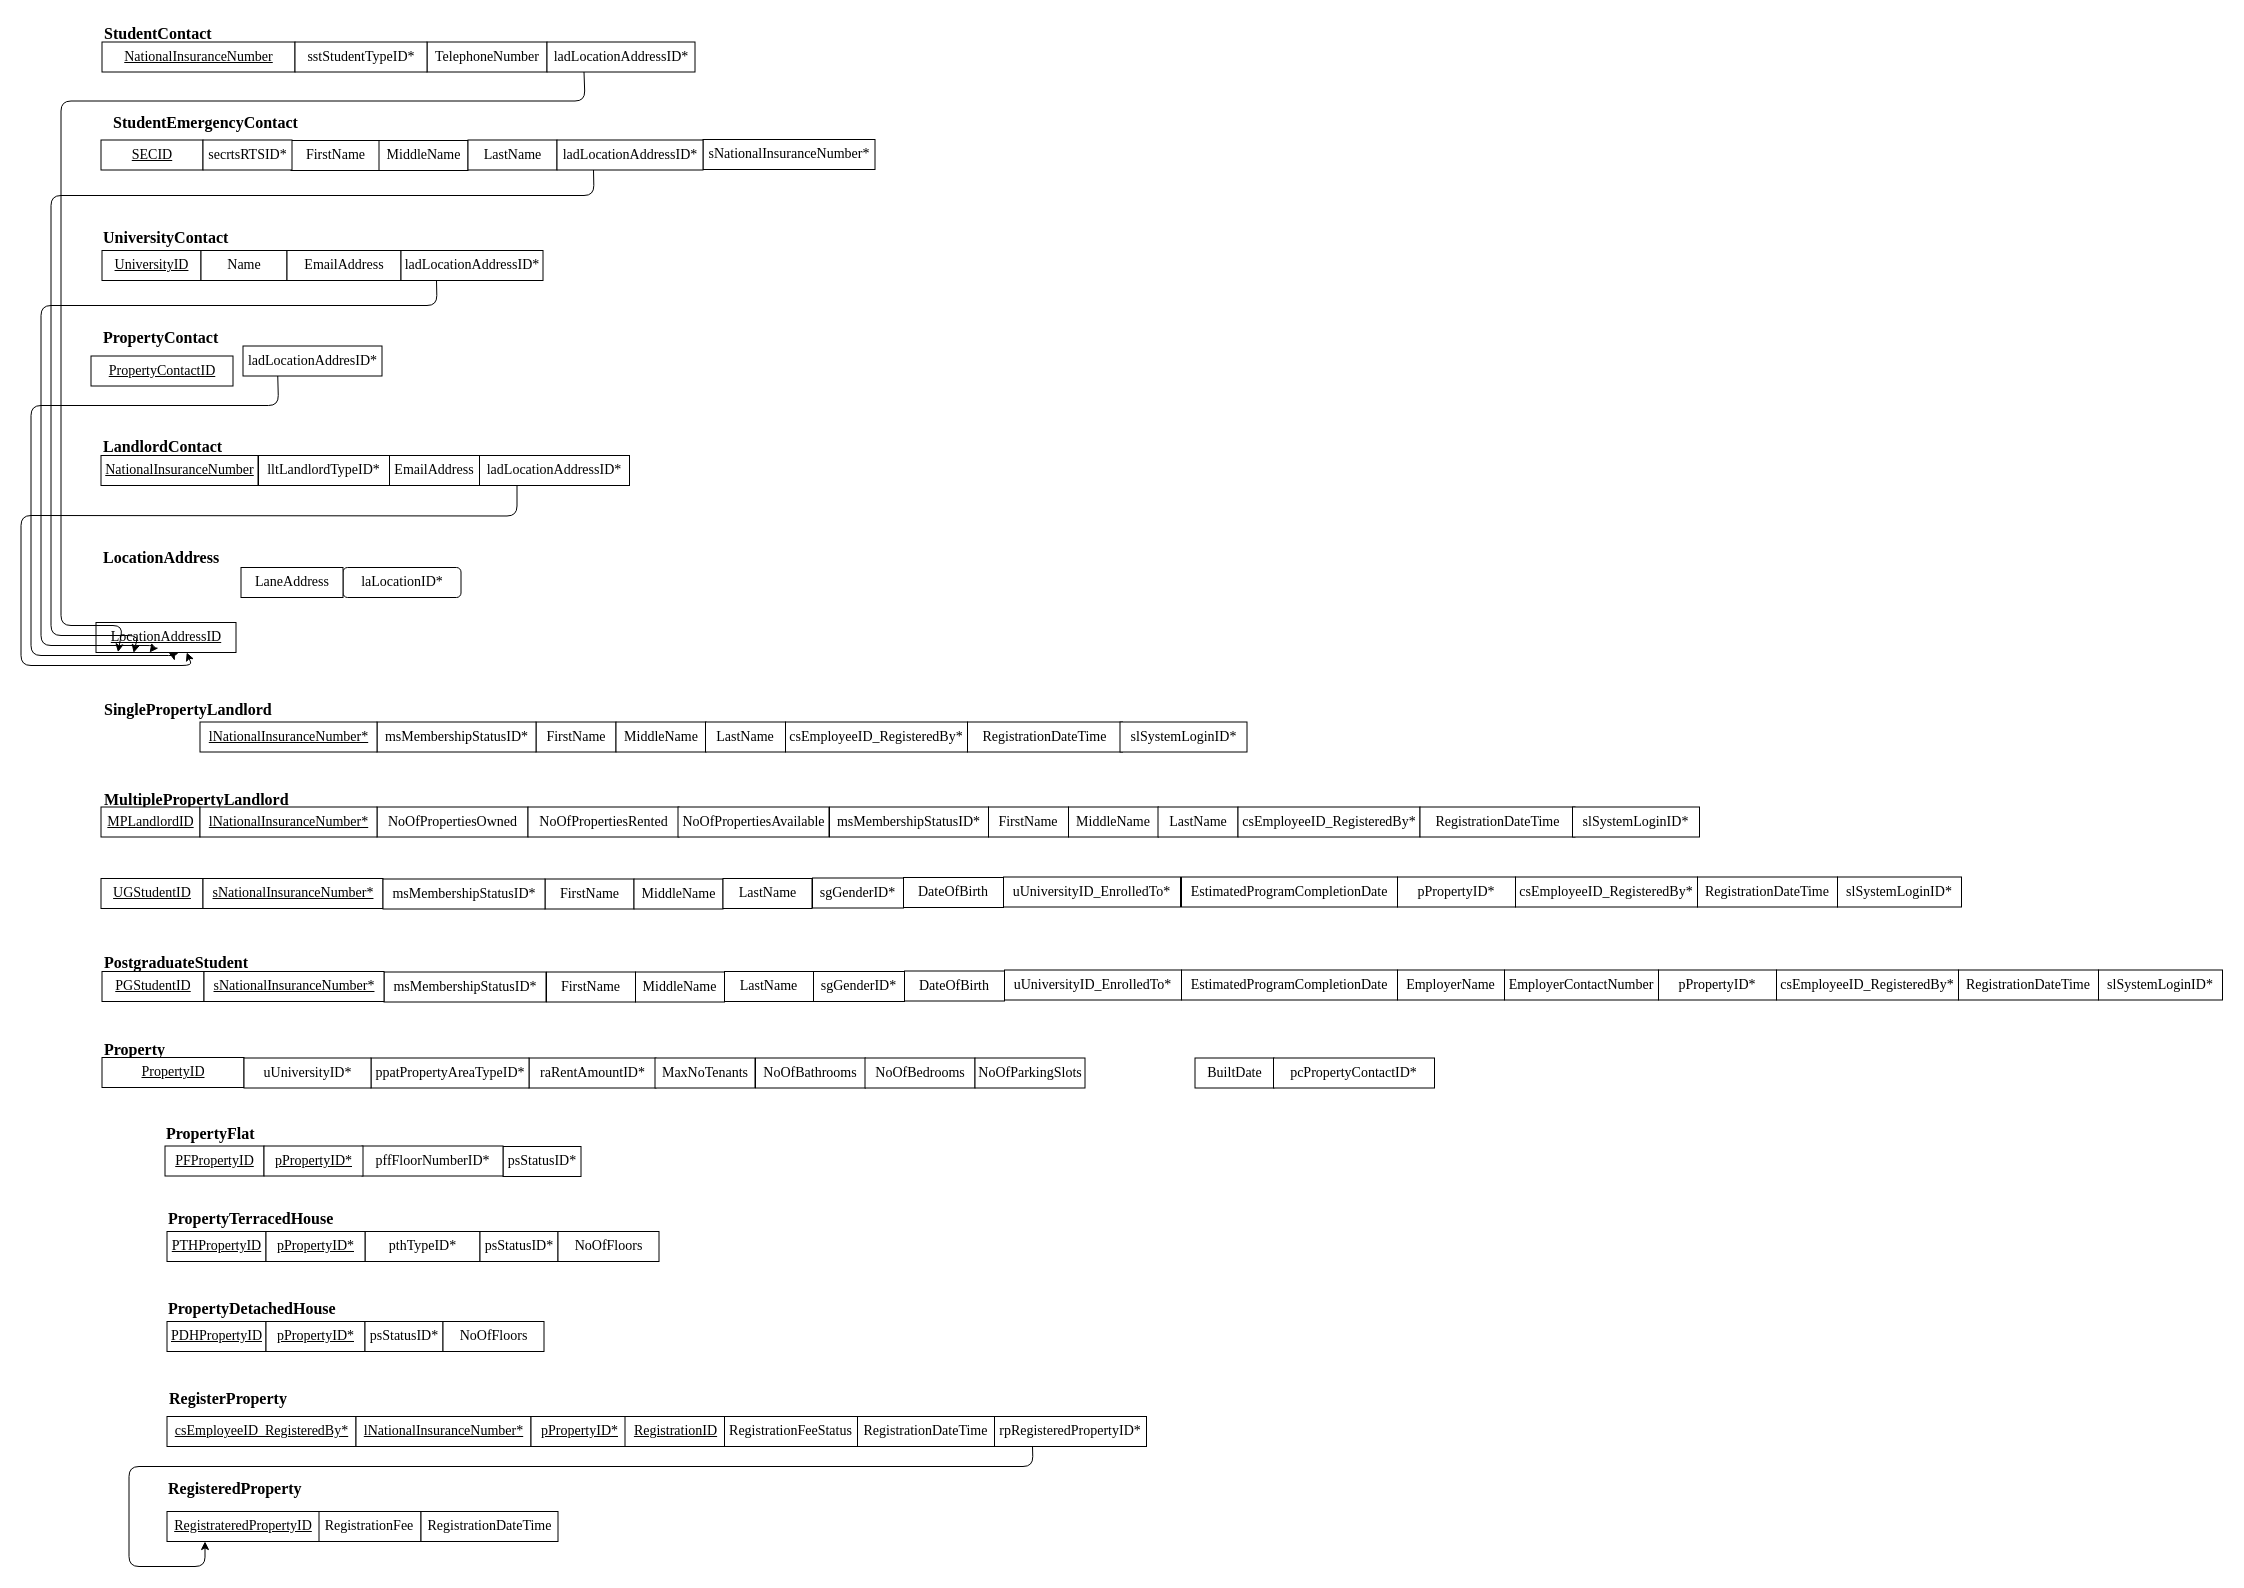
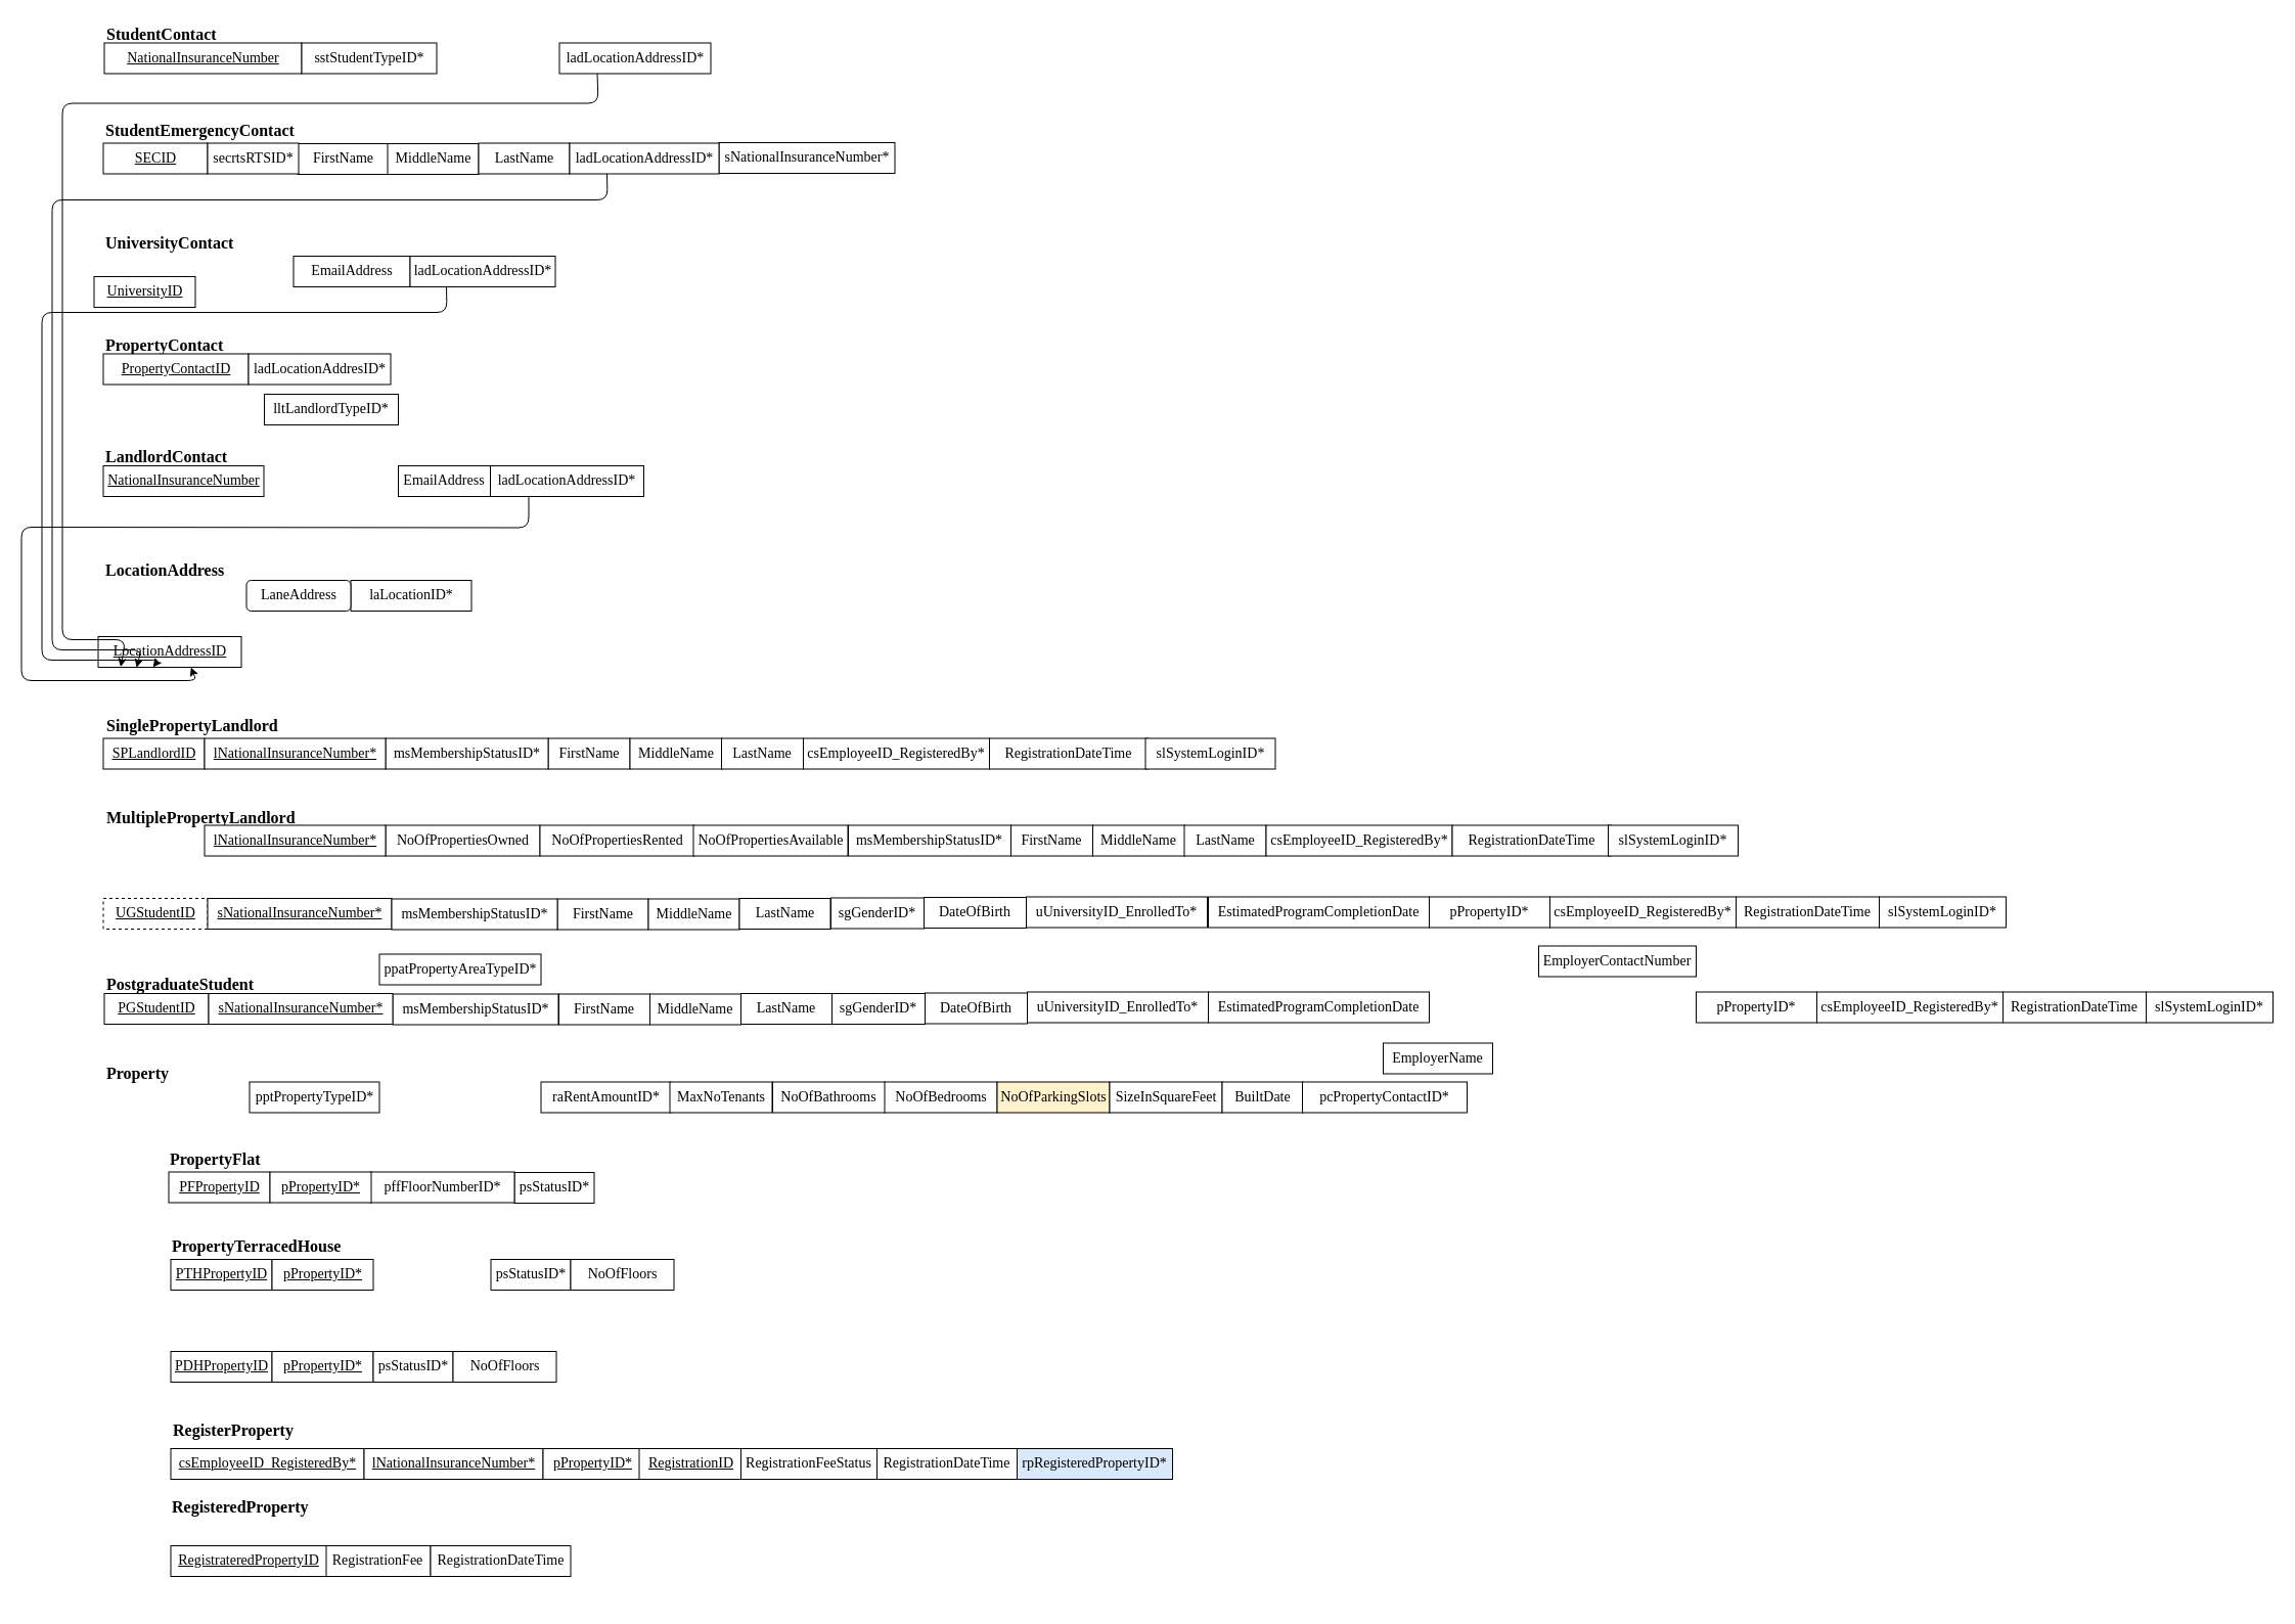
- <mxCell id="7" value="TelephoneNumber" style="rounded=0;whiteSpace=wrap;html=1;fontSize=14;fontFamily=Times New Roman;" parent="1" vertex="1"><mxGeometry x="426.5" y="41.5" width="120" height="30" as="geometry" /></mxCell>
- <mxCell id="22" value="&lt;font style=&quot;font-size: 16px&quot; face=&quot;Times New Roman&quot;&gt;StudentEmergencyContact&lt;/font&gt;" style="text;html=1;resizable=0;points=[];autosize=1;align=left;verticalAlign=top;spacingTop=-4;fontSize=16;fontStyle=1" parent="1" vertex="1"><mxGeometry x="110.5" y="110" width="190" height="20" as="geometry" /></mxCell>
+ <mxCell id="22" value="&lt;font style=&quot;font-size: 16px&quot; face=&quot;Times New Roman&quot;&gt;StudentEmergencyContact&lt;/font&gt;" style="text;html=1;resizable=0;points=[];autosize=1;align=left;verticalAlign=top;spacingTop=-4;fontSize=16;fontStyle=1" parent="1" vertex="1"><mxGeometry x="100.5" y="115" width="190" height="20" as="geometry" /></mxCell>
- <mxCell id="32" value="&lt;u&gt;UniversityID&lt;/u&gt;" style="rounded=0;whiteSpace=wrap;html=1;fontSize=14;fontFamily=Times New Roman;" parent="1" vertex="1"><mxGeometry x="101.5" y="250" width="99" height="30" as="geometry" /></mxCell>
+ <mxCell id="32" value="&lt;u&gt;UniversityID&lt;/u&gt;" style="rounded=0;whiteSpace=wrap;html=1;fontSize=14;fontFamily=Times New Roman;" parent="1" vertex="1"><mxGeometry x="91.5" y="270" width="99" height="30" as="geometry" /></mxCell>
- <mxCell id="34" value="Name" style="rounded=0;whiteSpace=wrap;html=1;fontSize=14;fontFamily=Times New Roman;" parent="1" vertex="1"><mxGeometry x="200.5" y="250" width="86" height="30" as="geometry" /></mxCell>
- <mxCell id="39" value="&lt;u&gt;PropertyContactID&lt;/u&gt;" style="rounded=0;whiteSpace=wrap;html=1;fontSize=14;fontFamily=Times New Roman;" parent="1" vertex="1"><mxGeometry x="90.5" y="355.5" width="142" height="30" as="geometry" /></mxCell>
+ <mxCell id="39" value="&lt;u&gt;PropertyContactID&lt;/u&gt;" style="rounded=0;whiteSpace=wrap;html=1;fontSize=14;fontFamily=Times New Roman;" parent="1" vertex="1"><mxGeometry x="100.5" y="345.5" width="142" height="30" as="geometry" /></mxCell>
- <mxCell id="41" value="" style="endArrow=classic;html=1;exitX=0.25;exitY=1;exitDx=0;exitDy=0;entryX=0.519;entryY=1.011;entryDx=0;entryDy=0;entryPerimeter=0;" parent="1" source="40" target="19" edge="1"><mxGeometry width="50" height="50" relative="1" as="geometry"><mxPoint x="1140.5" y="445" as="sourcePoint" /><mxPoint x="190.5" y="625" as="targetPoint" /><Array as="points"><mxPoint x="278" y="405" /><mxPoint x="30.5" y="405" /><mxPoint x="30.5" y="655" /><mxPoint x="173.5" y="655" /></Array></mxGeometry></mxCell>
- <mxCell id="46" value="lltLandlordTypeID*" style="rounded=0;whiteSpace=wrap;html=1;fontSize=14;fontFamily=Times New Roman;" parent="1" vertex="1"><mxGeometry x="258" y="455" width="131" height="30" as="geometry" /></mxCell>
+ <mxCell id="46" value="lltLandlordTypeID*" style="rounded=0;whiteSpace=wrap;html=1;fontSize=14;fontFamily=Times New Roman;" parent="1" vertex="1"><mxGeometry x="258" y="385" width="131" height="30" as="geometry" /></mxCell>
- <mxCell id="31" value="LaneAddress" style="rounded=0;whiteSpace=wrap;html=1;fontSize=14;fontFamily=Times New Roman;" parent="1" vertex="1"><mxGeometry x="240.5" y="567" width="102" height="30" as="geometry" /></mxCell>
+ <mxCell id="31" value="LaneAddress" style="whiteSpace=wrap;html=1;fontSize=14;fontFamily=Times New Roman;rounded=1;" parent="1" vertex="1"><mxGeometry x="240.5" y="567" width="102" height="30" as="geometry" /></mxCell>
- <mxCell id="20" value="laLocationID*" style="whiteSpace=wrap;html=1;fontSize=14;fontFamily=Times New Roman;rounded=1;" parent="1" vertex="1"><mxGeometry x="342.5" y="567" width="118" height="30" as="geometry" /></mxCell>
+ <mxCell id="20" value="laLocationID*" style="rounded=0;whiteSpace=wrap;html=1;fontSize=14;fontFamily=Times New Roman;" parent="1" vertex="1"><mxGeometry x="342.5" y="567" width="118" height="30" as="geometry" /></mxCell>
+ <mxCell id="119" value="&lt;u&gt;SPLandlordID&lt;/u&gt;" style="rounded=0;whiteSpace=wrap;html=1;fontSize=14;fontFamily=Times New Roman;" parent="1" vertex="1"><mxGeometry x="100.5" y="721.5" width="99" height="30" as="geometry" /></mxCell>
- <mxCell id="121" value="&lt;u&gt;MPLandlordID&lt;/u&gt;" style="rounded=0;whiteSpace=wrap;html=1;fontSize=14;fontFamily=Times New Roman;" parent="1" vertex="1"><mxGeometry x="100.5" y="806.5" width="99" height="30" as="geometry" /></mxCell>
- <mxCell id="50" value="&lt;u&gt;UGStudentID&lt;/u&gt;" style="rounded=0;whiteSpace=wrap;html=1;fontSize=14;fontFamily=Times New Roman;" parent="1" vertex="1"><mxGeometry x="100.5" y="878" width="102" height="30" as="geometry" /></mxCell>
+ <mxCell id="50" value="&lt;u&gt;UGStudentID&lt;/u&gt;" style="rounded=0;whiteSpace=wrap;html=1;fontSize=14;fontFamily=Times New Roman;dashed=1;" parent="1" vertex="1"><mxGeometry x="100.5" y="878" width="102" height="30" as="geometry" /></mxCell>
- <mxCell id="48" value="EmployerName" style="rounded=0;whiteSpace=wrap;html=1;fontSize=14;fontFamily=Times New Roman;" parent="1" vertex="1"><mxGeometry x="1397" y="969.5" width="107" height="30" as="geometry" /></mxCell>
+ <mxCell id="48" value="EmployerName" style="rounded=0;whiteSpace=wrap;html=1;fontSize=14;fontFamily=Times New Roman;" parent="1" vertex="1"><mxGeometry x="1352" y="1019.5" width="107" height="30" as="geometry" /></mxCell>
- <mxCell id="49" value="EmployerContactNumber" style="rounded=0;whiteSpace=wrap;html=1;fontSize=14;fontFamily=Times New Roman;" parent="1" vertex="1"><mxGeometry x="1504" y="969.5" width="154" height="30" as="geometry" /></mxCell>
+ <mxCell id="49" value="EmployerContactNumber" style="rounded=0;whiteSpace=wrap;html=1;fontSize=14;fontFamily=Times New Roman;" parent="1" vertex="1"><mxGeometry x="1504" y="924.5" width="154" height="30" as="geometry" /></mxCell>
- <mxCell id="67" value="&lt;u&gt;PropertyID&lt;/u&gt;" style="rounded=0;whiteSpace=wrap;html=1;fontSize=14;fontFamily=Times New Roman;" parent="1" vertex="1"><mxGeometry x="101.5" y="1057" width="142" height="30" as="geometry" /></mxCell>
- <mxCell id="73" value="ppatPropertyAreaTypeID*" style="rounded=0;whiteSpace=wrap;html=1;fontSize=14;fontFamily=Times New Roman;" parent="1" vertex="1"><mxGeometry x="370.5" y="1057.5" width="158" height="30" as="geometry" /></mxCell>
+ <mxCell id="73" value="ppatPropertyAreaTypeID*" style="rounded=0;whiteSpace=wrap;html=1;fontSize=14;fontFamily=Times New Roman;" parent="1" vertex="1"><mxGeometry x="370.5" y="932.5" width="158" height="30" as="geometry" /></mxCell>
- <mxCell id="74" value="NoOfParkingSlots" style="rounded=0;whiteSpace=wrap;html=1;fontSize=14;fontFamily=Times New Roman;" parent="1" vertex="1"><mxGeometry x="974.5" y="1057.5" width="110" height="30" as="geometry" /></mxCell>
+ <mxCell id="74" value="NoOfParkingSlots" style="rounded=0;whiteSpace=wrap;html=1;fontSize=14;fontFamily=Times New Roman;fillColor=#fff2cc;" parent="1" vertex="1"><mxGeometry x="974.5" y="1057.5" width="110" height="30" as="geometry" /></mxCell>
+ <mxCell id="75" value="SizeInSquareFeet" style="rounded=0;whiteSpace=wrap;html=1;fontSize=14;fontFamily=Times New Roman;" parent="1" vertex="1"><mxGeometry x="1084.5" y="1057.5" width="110" height="30" as="geometry" /></mxCell>
- <mxCell id="76" value="uUniversityID*" style="rounded=0;whiteSpace=wrap;html=1;fontSize=14;fontFamily=Times New Roman;" parent="1" vertex="1"><mxGeometry x="243.5" y="1057.5" width="127" height="30" as="geometry" /></mxCell>
+ <mxCell id="76" value="pptPropertyTypeID*" style="rounded=0;whiteSpace=wrap;html=1;fontSize=14;fontFamily=Times New Roman;" parent="1" vertex="1"><mxGeometry x="243.5" y="1057.5" width="127" height="30" as="geometry" /></mxCell>
- <mxCell id="84" value="pthTypeID*" style="rounded=0;whiteSpace=wrap;html=1;fontSize=14;fontFamily=Times New Roman;" parent="1" vertex="1"><mxGeometry x="364.5" y="1231" width="115" height="30" as="geometry" /></mxCell>
- <mxCell id="87" value="&lt;font style=&quot;font-size: 16px&quot; face=&quot;Times New Roman&quot;&gt;PropertyDetachedHouse&lt;/font&gt;" style="text;html=1;resizable=0;points=[];autosize=1;align=left;verticalAlign=top;spacingTop=-4;fontSize=16;fontStyle=1" parent="1" vertex="1"><mxGeometry x="165.5" y="1296" width="170" height="20" as="geometry" /></mxCell>
- <mxCell id="105" value="rpRegisteredPropertyID*" style="rounded=0;whiteSpace=wrap;html=1;fontSize=14;fontFamily=Times New Roman;fontStyle=0" parent="1" vertex="1"><mxGeometry x="994" y="1416" width="152" height="30" as="geometry" /></mxCell>
+ <mxCell id="105" value="rpRegisteredPropertyID*" style="rounded=0;whiteSpace=wrap;html=1;fontSize=14;fontFamily=Times New Roman;fontStyle=0;fillColor=#dae8fc;" parent="1" vertex="1"><mxGeometry x="994" y="1416" width="152" height="30" as="geometry" /></mxCell>
- <mxCell id="106" value="" style="endArrow=classic;html=1;entryX=0.25;entryY=1;entryDx=0;entryDy=0;exitX=0.25;exitY=1;exitDx=0;exitDy=0;" parent="1" source="105" target="102" edge="1"><mxGeometry width="50" height="50" relative="1" as="geometry"><mxPoint x="58.5" y="1616" as="sourcePoint" /><mxPoint x="108.5" y="1566" as="targetPoint" /><Array as="points"><mxPoint x="1032.5" y="1466" /><mxPoint x="128.5" y="1466" /><mxPoint x="128.5" y="1566" /><mxPoint x="204.5" y="1566" /></Array></mxGeometry></mxCell>
- <mxCell id="101" value="&lt;font face=&quot;Times New Roman&quot;&gt;RegisteredProperty&lt;/font&gt;" style="text;html=1;resizable=0;points=[];autosize=1;align=left;verticalAlign=top;spacingTop=-4;fontSize=16;fontStyle=1" parent="1" vertex="1"><mxGeometry x="165.5" y="1476" width="140" height="20" as="geometry" /></mxCell>
+ <mxCell id="101" value="&lt;font face=&quot;Times New Roman&quot;&gt;RegisteredProperty&lt;/font&gt;" style="text;html=1;resizable=0;points=[];autosize=1;align=left;verticalAlign=top;spacingTop=-4;fontSize=16;fontStyle=1" parent="1" vertex="1"><mxGeometry x="165.5" y="1461" width="140" height="20" as="geometry" /></mxCell>
